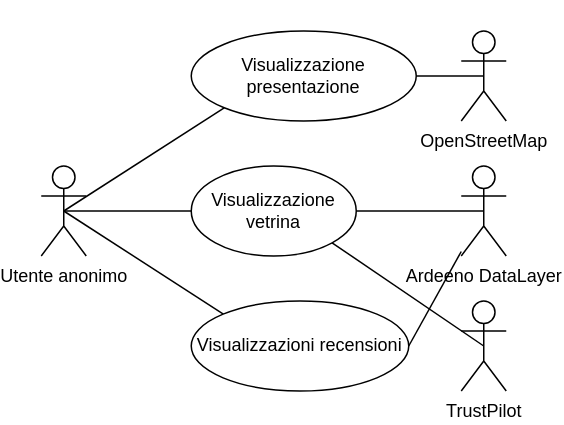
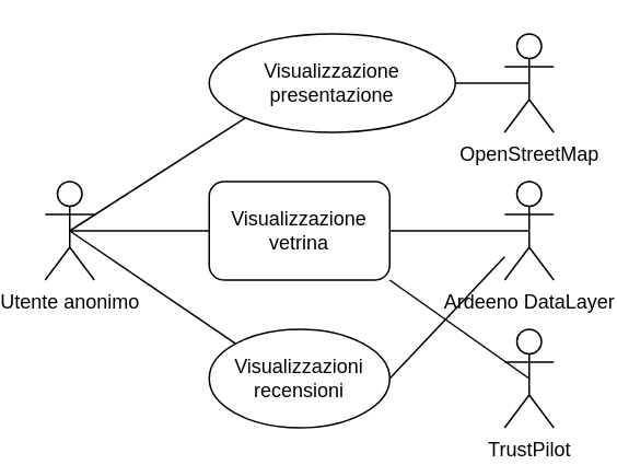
- <mxCell id="11" value="Visualizzazione vetrina" style="ellipse;whiteSpace=wrap;html=1;" parent="1" vertex="1"><mxGeometry x="120" y="110" width="110" height="60" as="geometry" /></mxCell>
+ <mxCell id="11" value="Visualizzazione vetrina" style="whiteSpace=wrap;html=1;rounded=1;" parent="1" vertex="1"><mxGeometry x="120" y="110" width="110" height="60" as="geometry" /></mxCell>
- <mxCell id="13" value="Visualizzazioni recensioni" style="ellipse;whiteSpace=wrap;html=1;" parent="1" vertex="1"><mxGeometry x="120" y="200" width="145" height="60" as="geometry" /></mxCell>
+ <mxCell id="13" value="Visualizzazioni recensioni" style="ellipse;whiteSpace=wrap;html=1;" parent="1" vertex="1"><mxGeometry x="120" y="200" width="110" height="60" as="geometry" /></mxCell>
